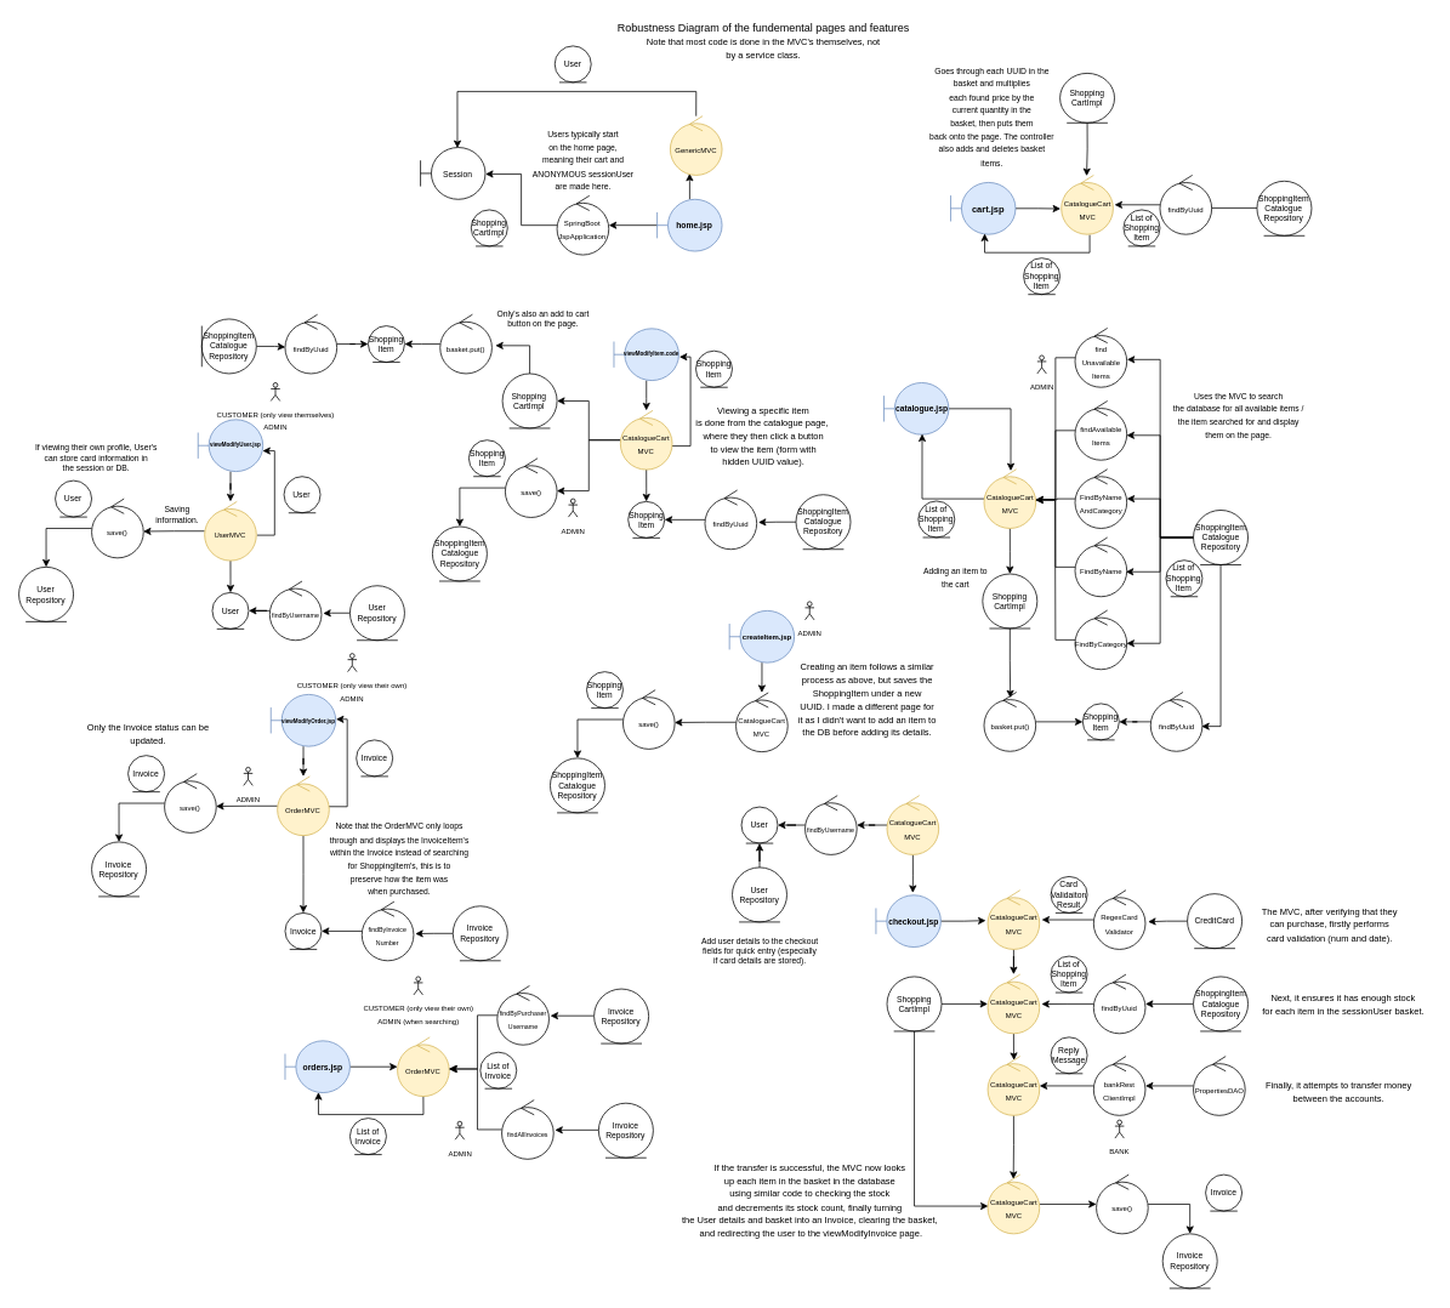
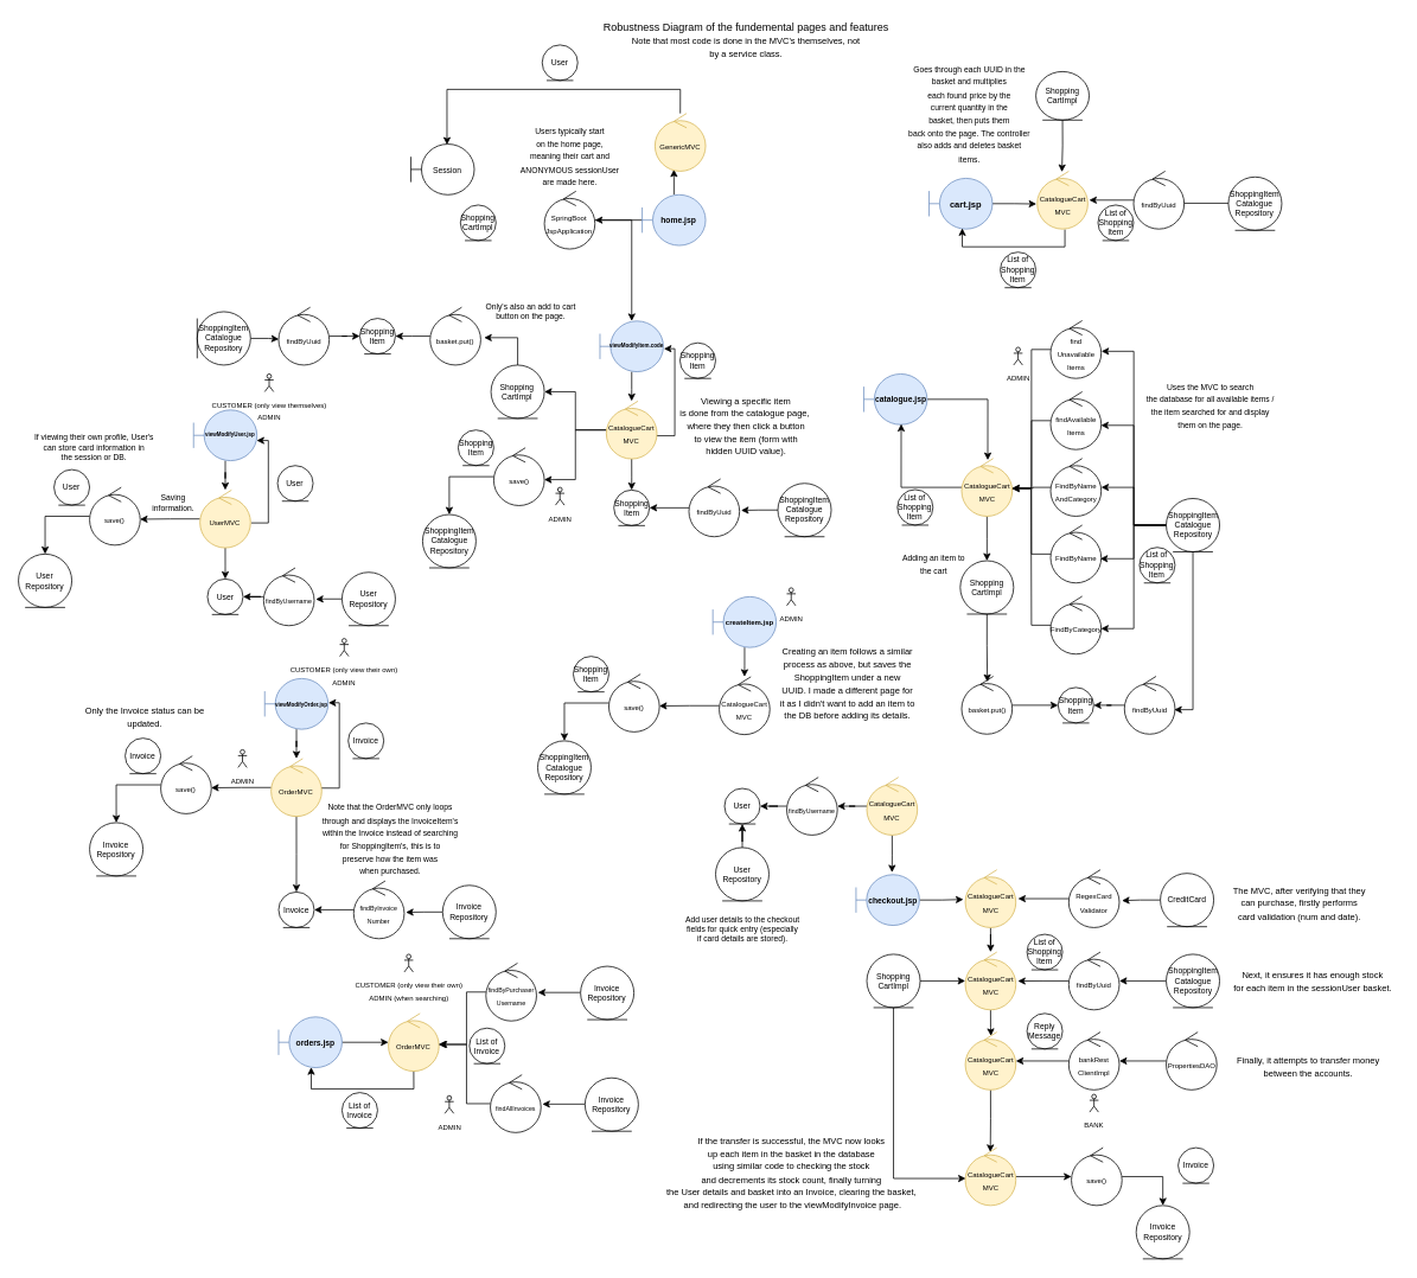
- <mxCell id="5" style="edgeStyle=orthogonalEdgeStyle;rounded=0;orthogonalLoop=1;jettySize=auto;html=1;entryX=1.001;entryY=0.513;entryDx=0;entryDy=0;entryPerimeter=0;" edge="1" parent="1" source="6" target="23"><mxGeometry relative="1" as="geometry" /></mxCell>
+ <mxCell id="5" style="edgeStyle=orthogonalEdgeStyle;rounded=0;orthogonalLoop=1;jettySize=auto;html=1;" edge="1" parent="1" source="6" target="41"><mxGeometry relative="1" as="geometry" /></mxCell>
- <mxCell id="155" value="Card&lt;br&gt;Validaiton&lt;br&gt;Result" style="ellipse;shape=umlEntity;whiteSpace=wrap;html=1;fontSize=9;" vertex="1" parent="1"><mxGeometry x="1154.04" y="962.5" width="40" height="40" as="geometry" /></mxCell>
